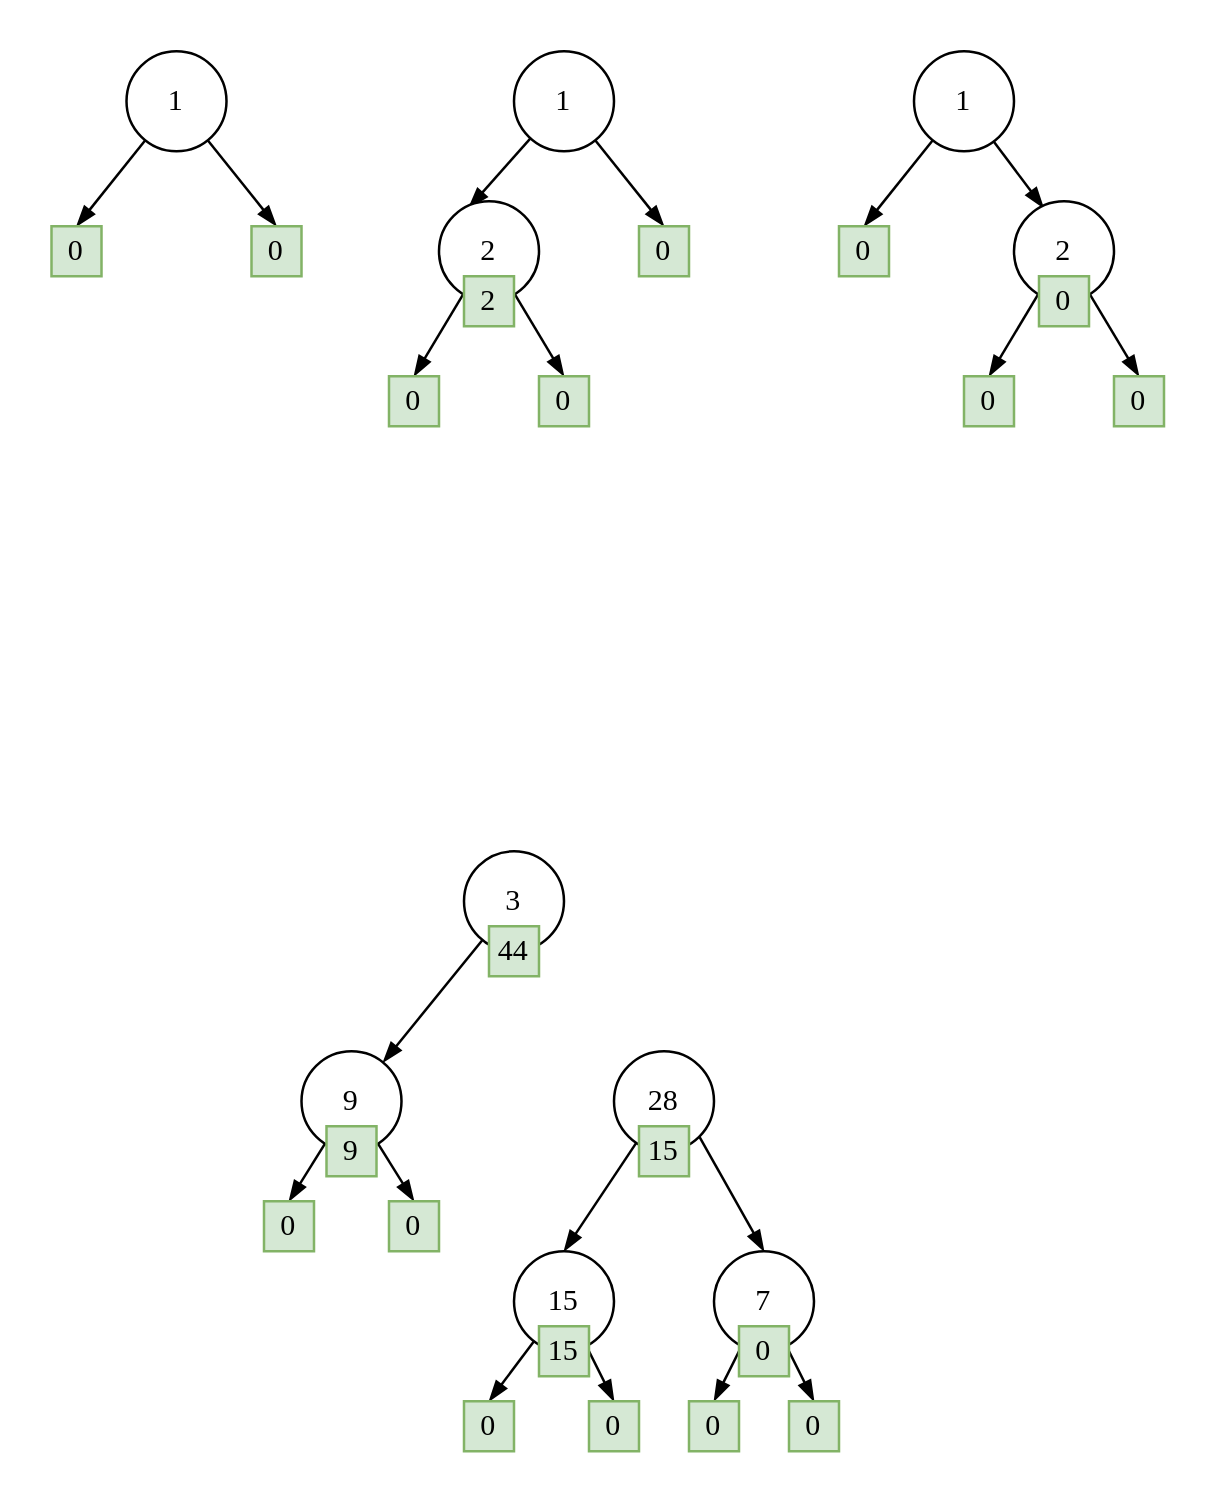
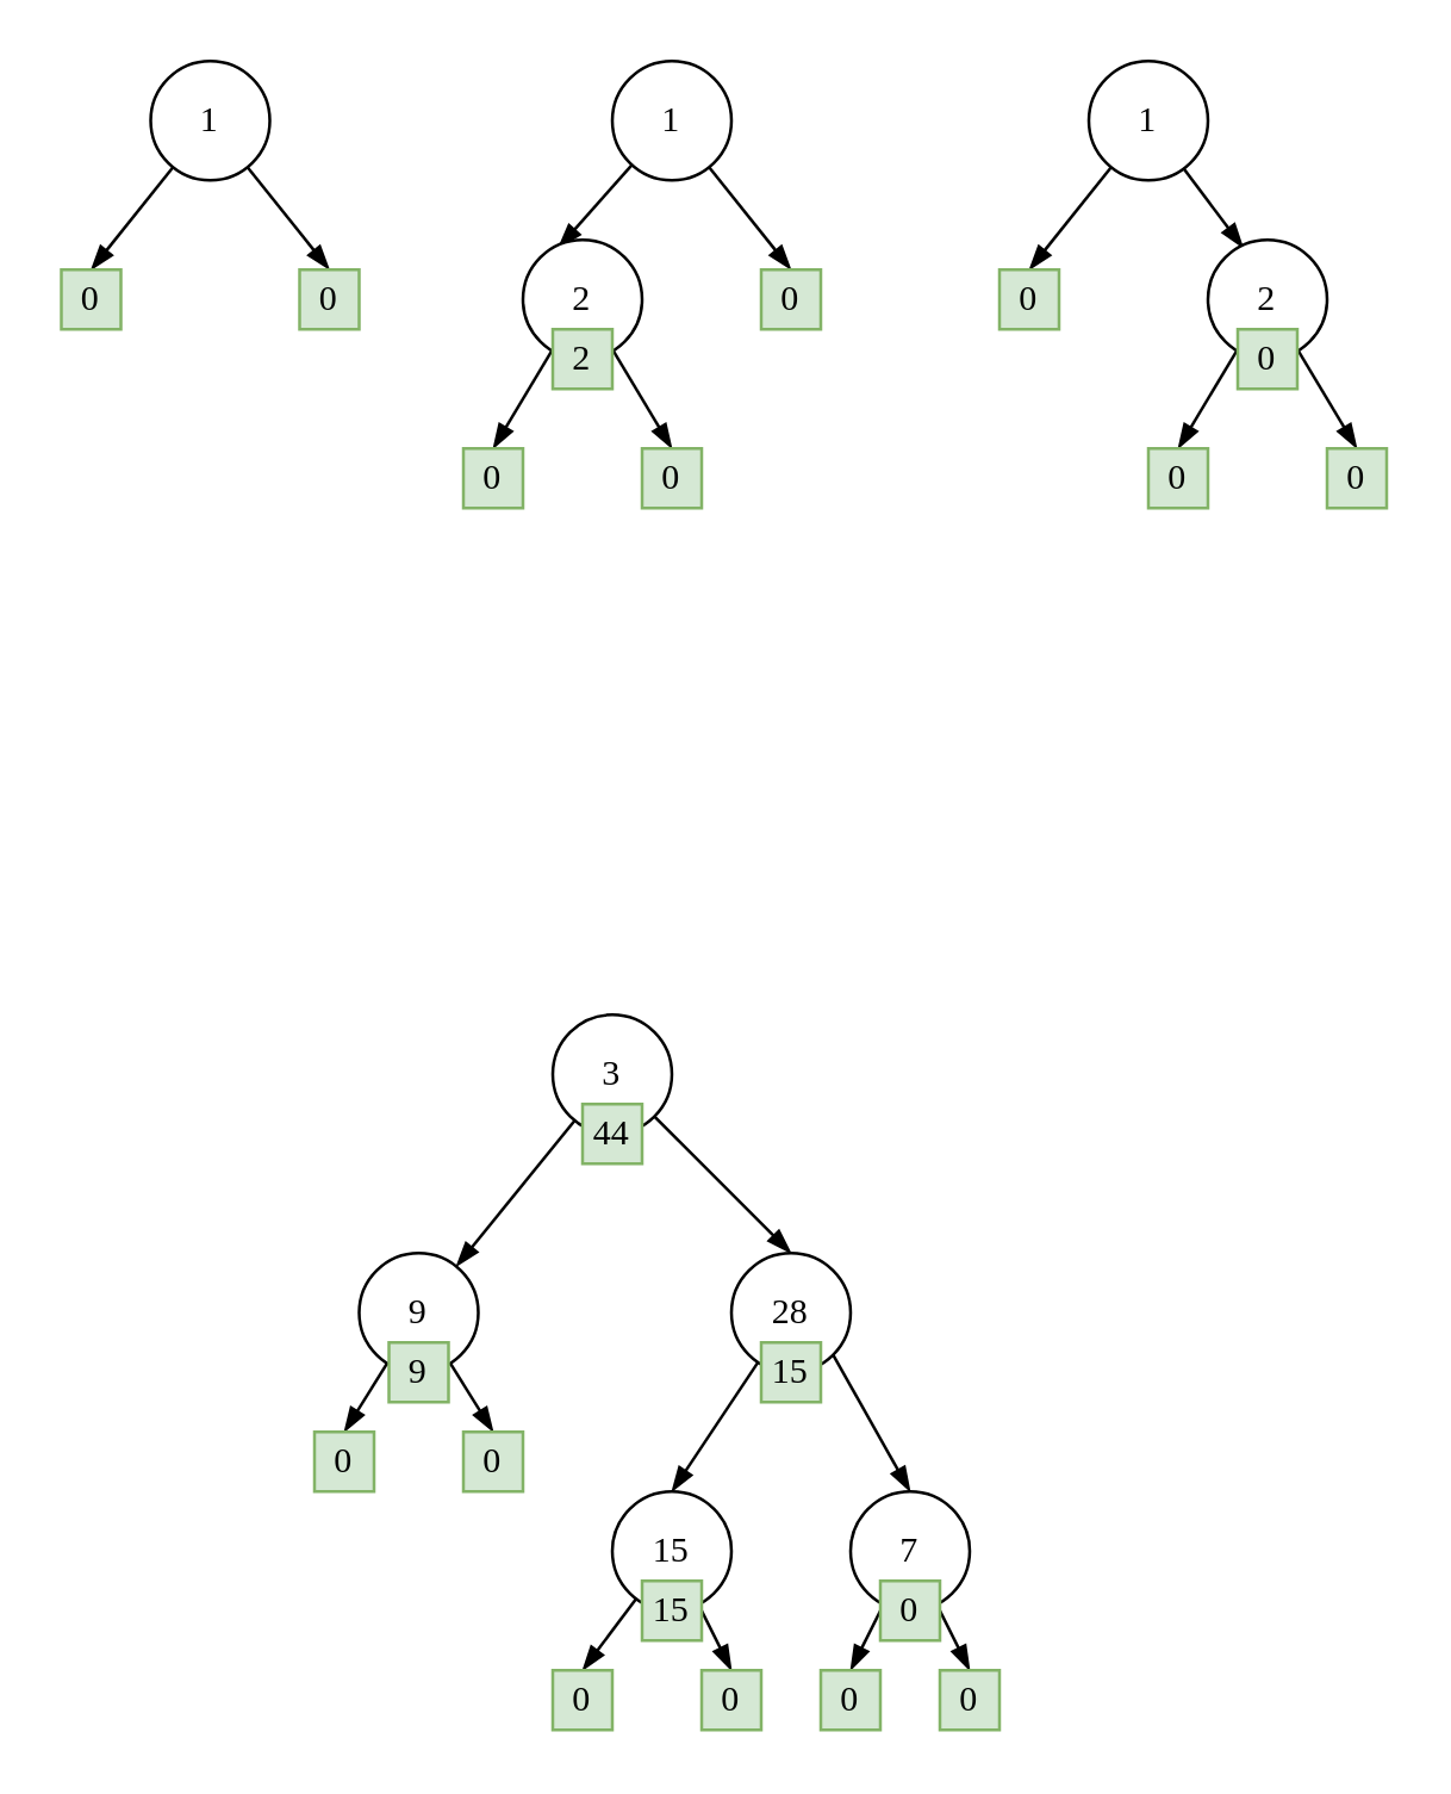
+ <mxCell id="2" style="rounded=0;orthogonalLoop=1;jettySize=auto;html=1;entryX=0.5;entryY=0;entryDx=0;entryDy=0;endArrow=blockThin;endFill=1;" parent="1" source="4" target="6" edge="1"><mxGeometry relative="1" as="geometry" /></mxCell>
